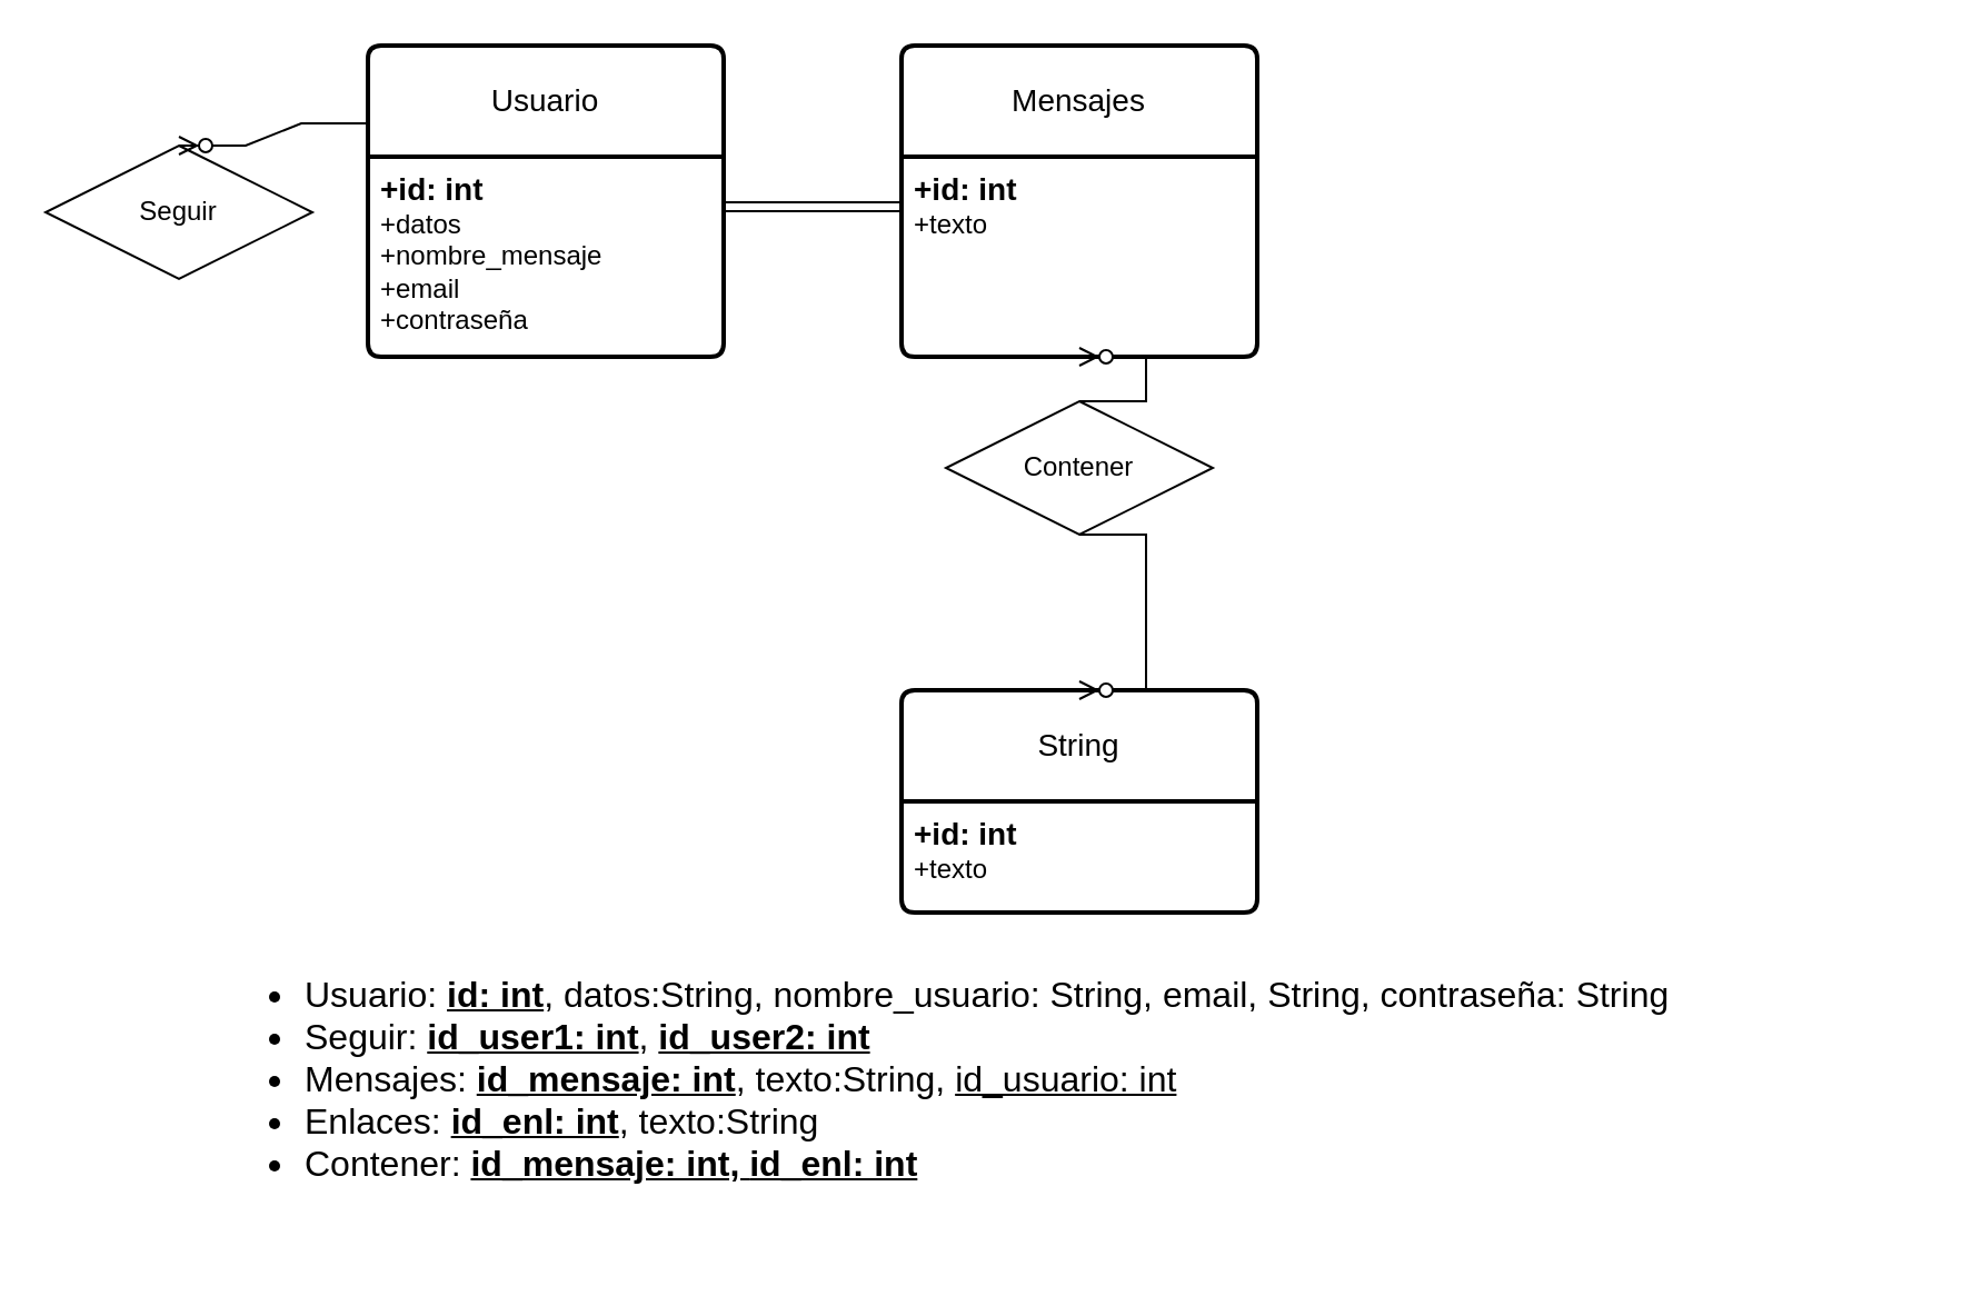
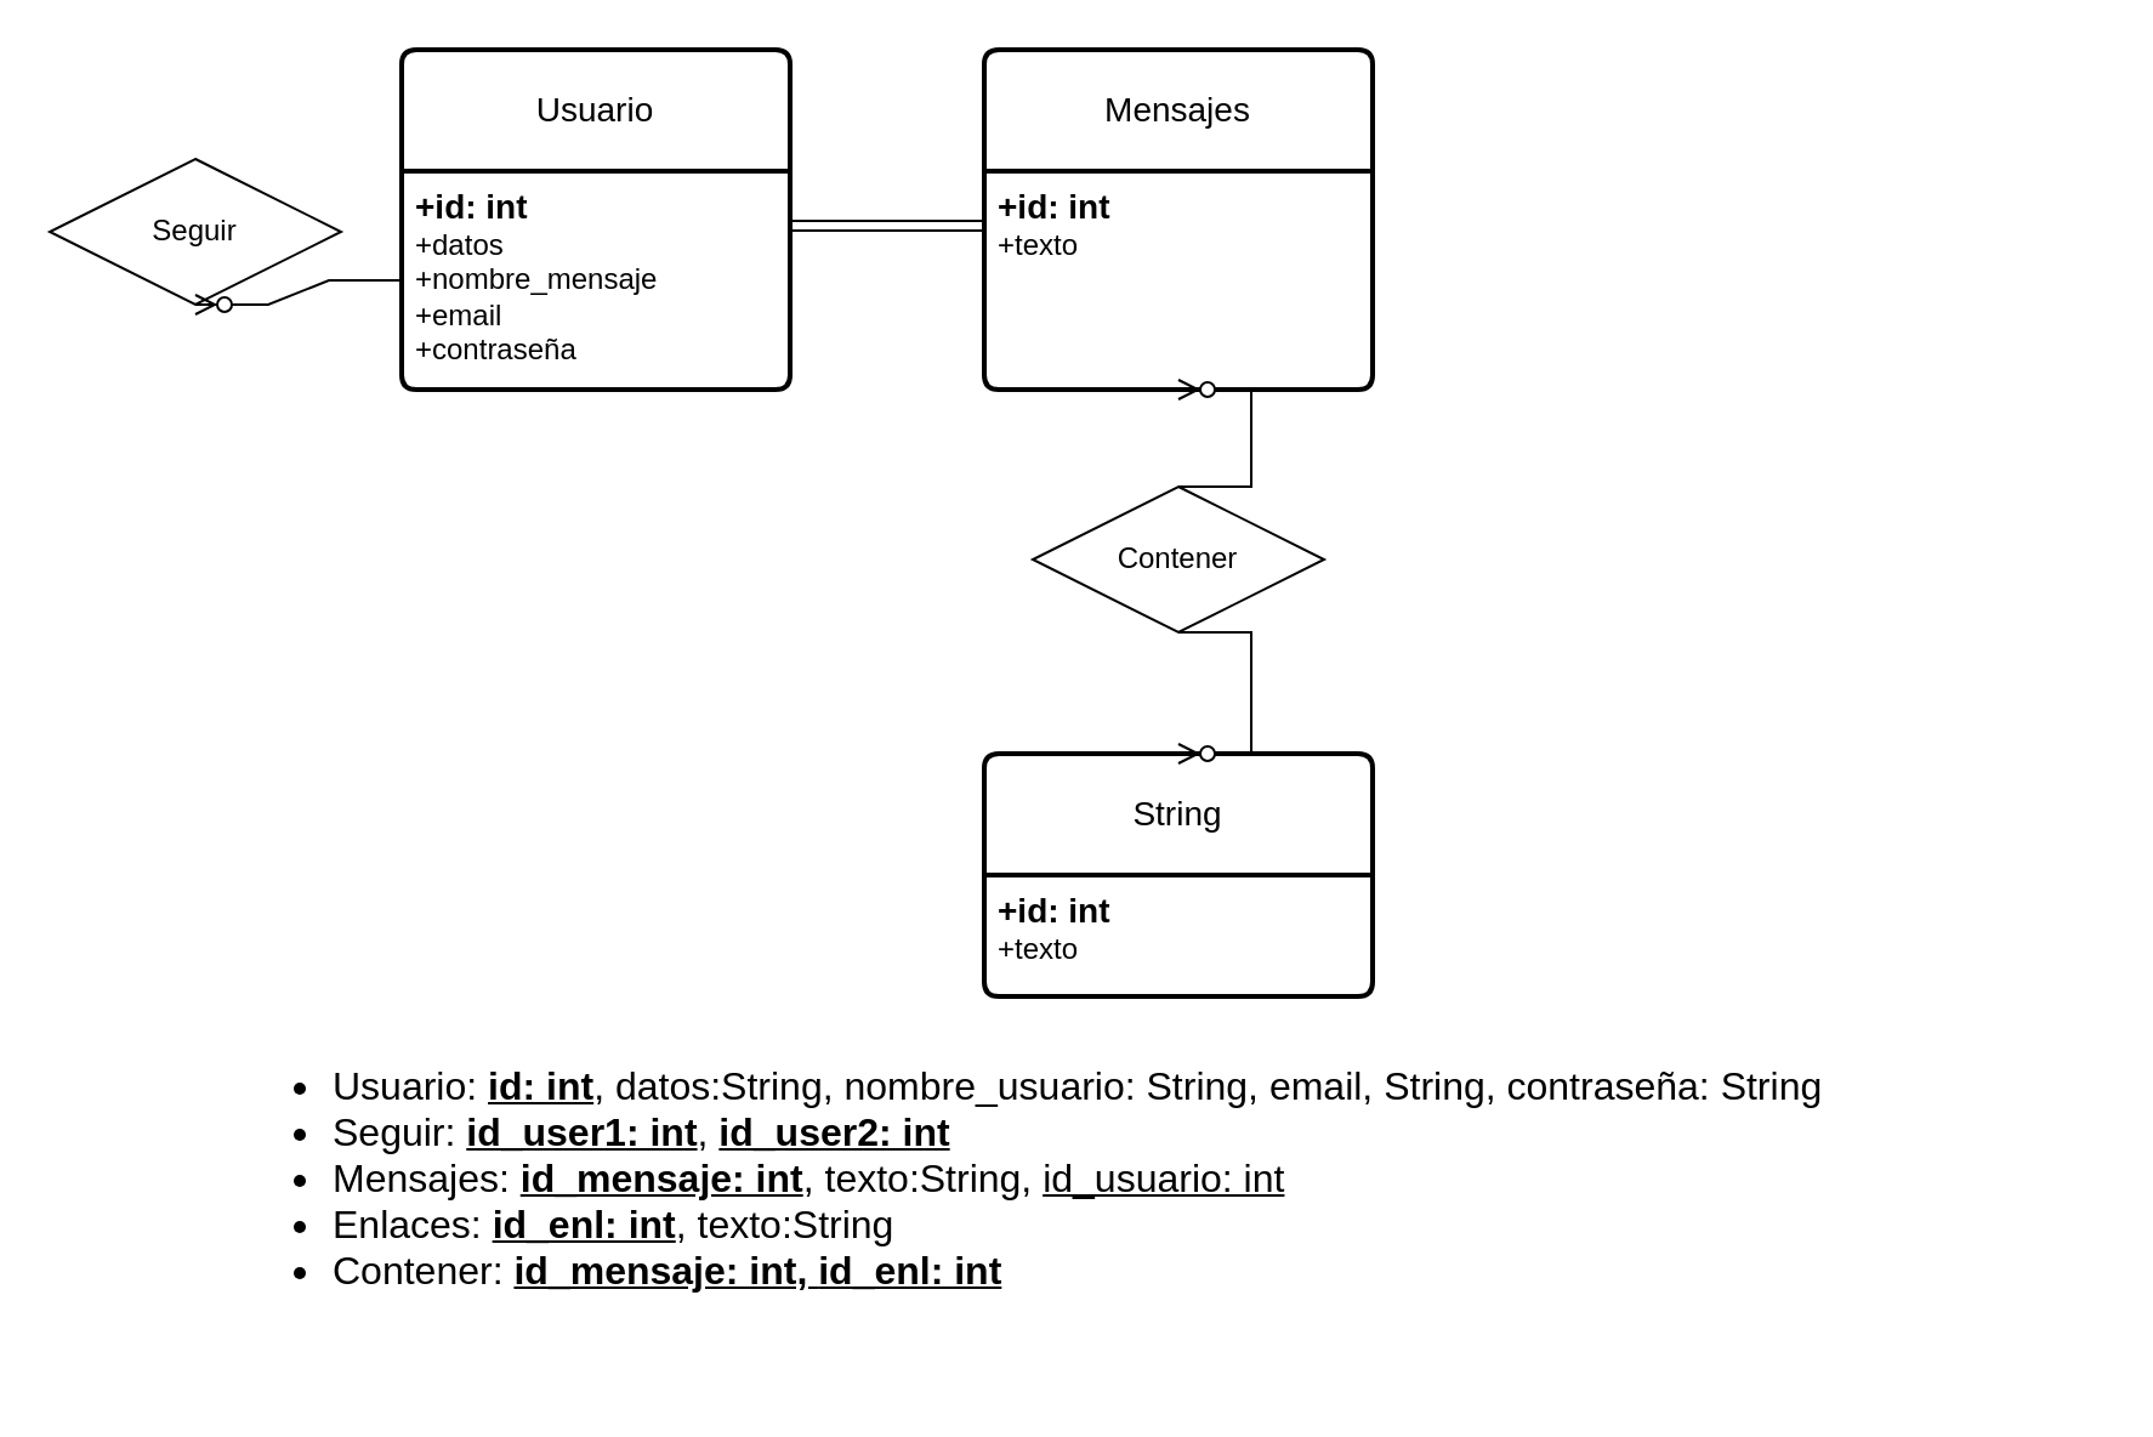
- <mxCell id="9" value="" style="edgeStyle=entityRelationEdgeStyle;fontSize=12;html=1;endArrow=ERzeroToMany;endFill=1;rounded=0;entryX=0.5;entryY=0;entryDx=0;entryDy=0;exitX=0;exitY=0.25;exitDx=0;exitDy=0;" parent="1" source="2" target="8" edge="1"><mxGeometry width="100" height="100" relative="1" as="geometry"><mxPoint x="145" y="230" as="sourcePoint" /><mxPoint x="245" y="130" as="targetPoint" /></mxGeometry></mxCell>
+ <mxCell id="10" value="" style="edgeStyle=entityRelationEdgeStyle;fontSize=12;html=1;endArrow=ERzeroToMany;endFill=1;rounded=0;entryX=0.5;entryY=1;entryDx=0;entryDy=0;exitX=0;exitY=0.5;exitDx=0;exitDy=0;" parent="1" source="3" target="8" edge="1"><mxGeometry width="100" height="100" relative="1" as="geometry"><mxPoint x="155" y="210" as="sourcePoint" /><mxPoint x="45" y="215" as="targetPoint" /></mxGeometry></mxCell>
- <mxCell id="12" value="Contener" style="shape=rhombus;perimeter=rhombusPerimeter;whiteSpace=wrap;html=1;align=center;" parent="1" vertex="1"><mxGeometry x="425" y="180" width="120" height="60" as="geometry" /></mxCell>
+ <mxCell id="12" value="Contener" style="shape=rhombus;perimeter=rhombusPerimeter;whiteSpace=wrap;html=1;align=center;" parent="1" vertex="1"><mxGeometry x="425" y="200" width="120" height="60" as="geometry" /></mxCell>
